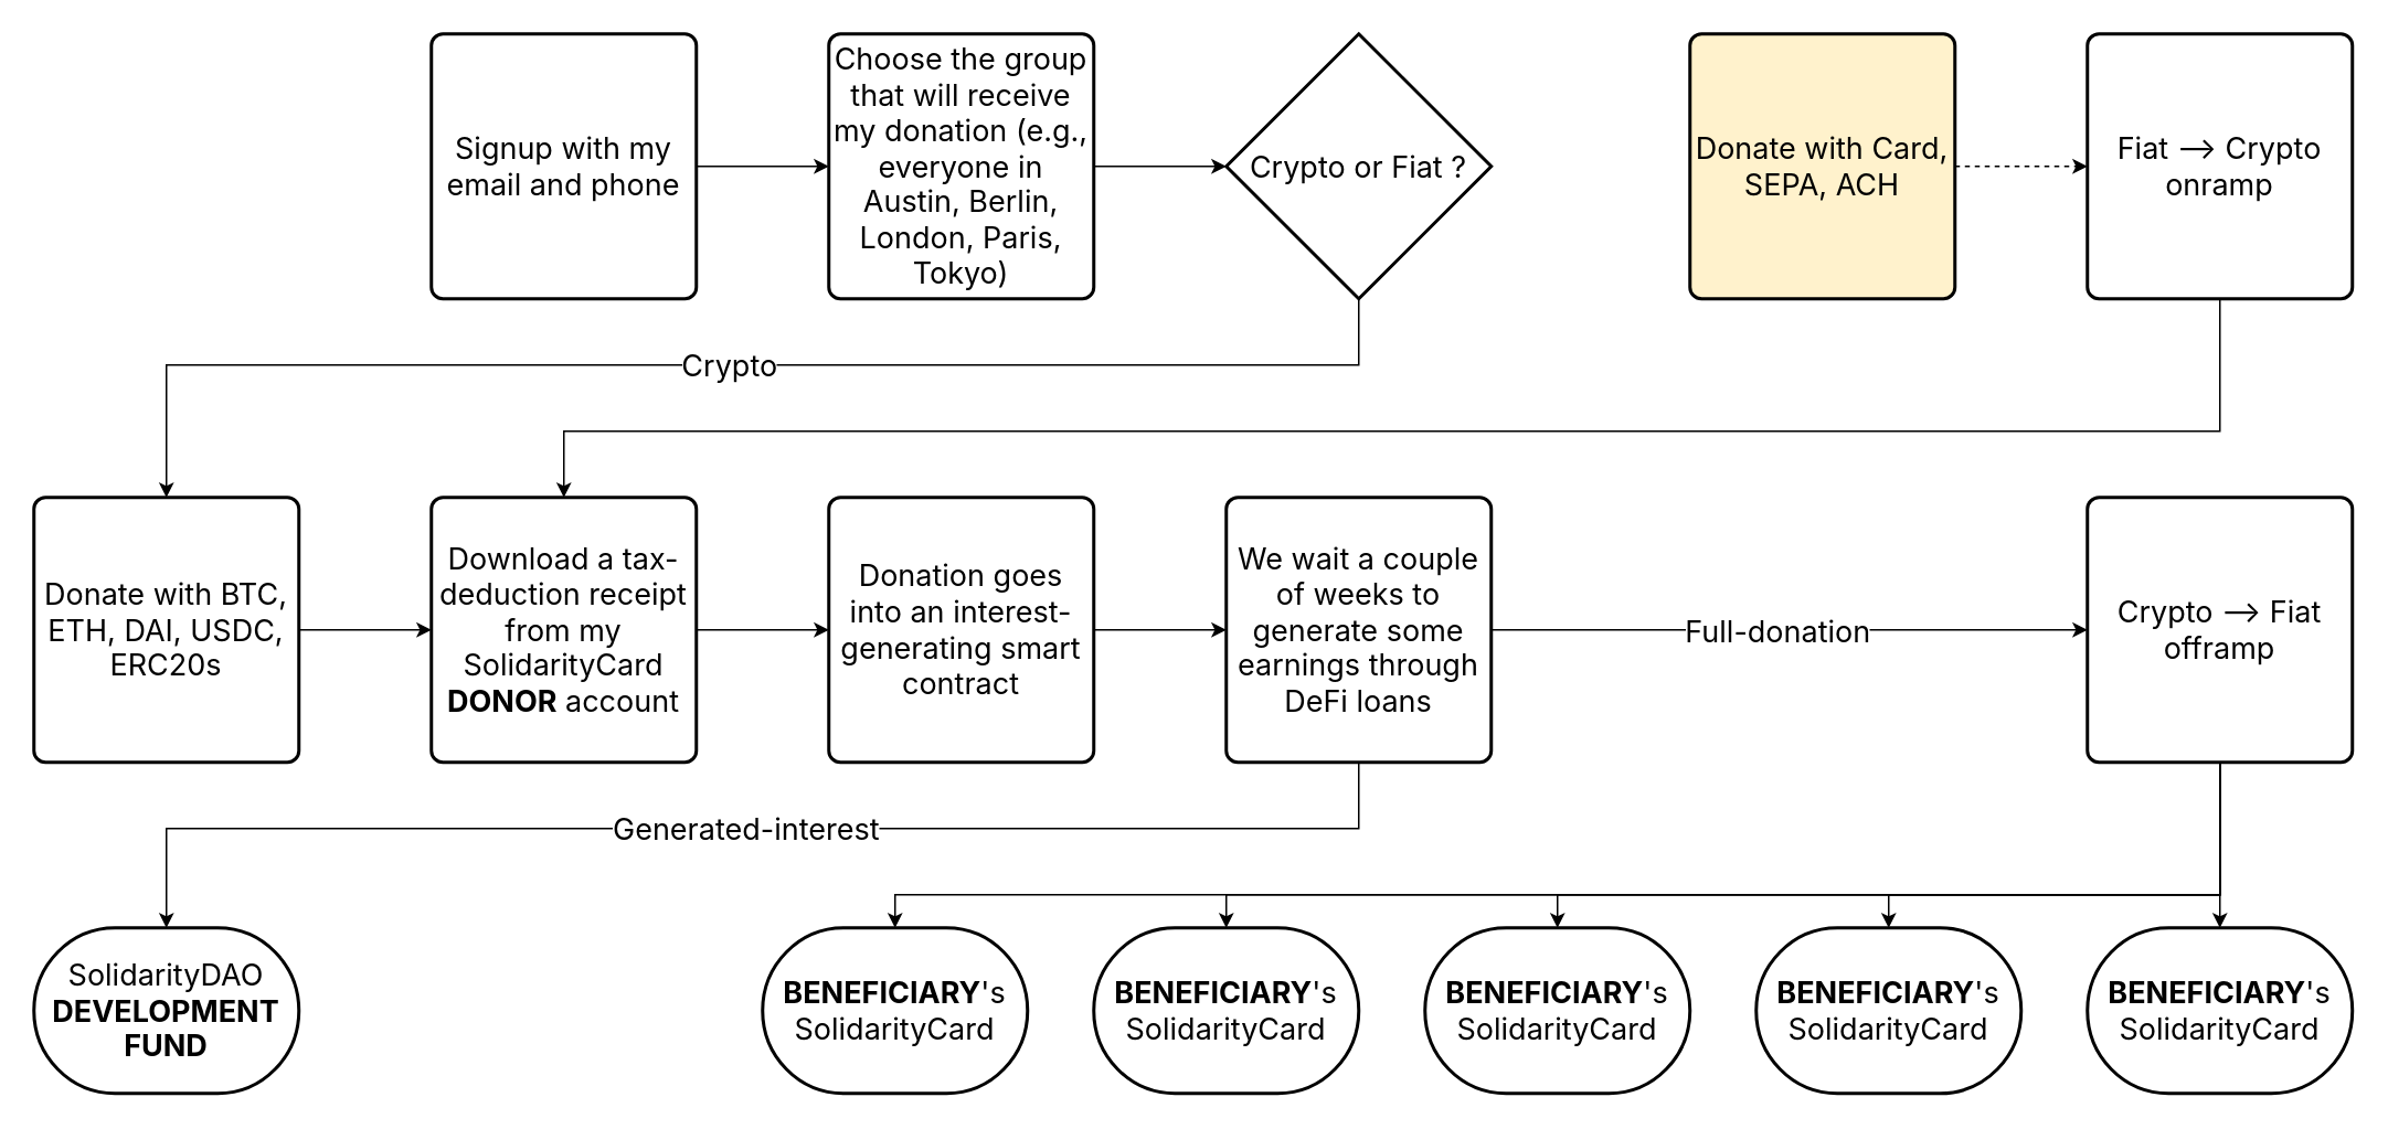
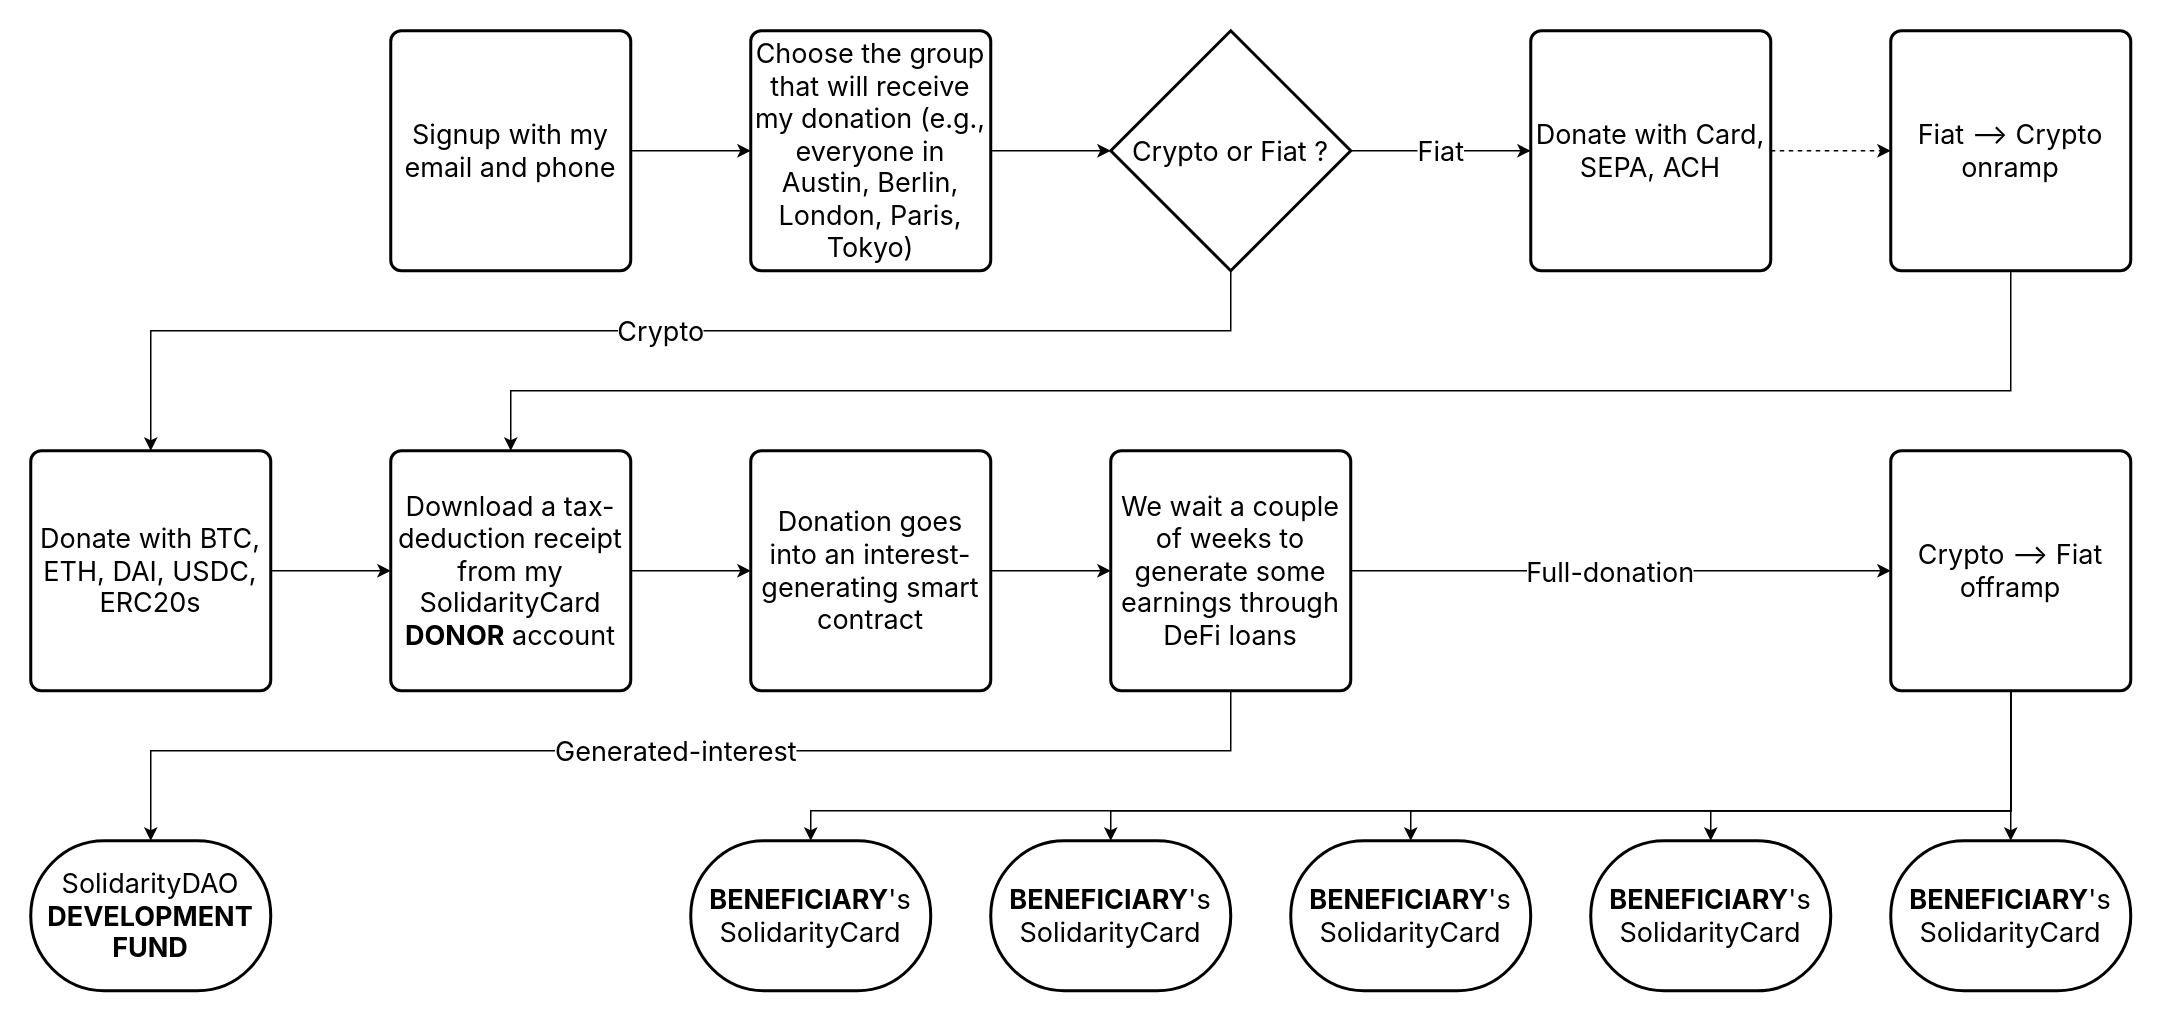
+ <mxCell id="6" value="Fiat" style="edgeStyle=orthogonalEdgeStyle;rounded=0;orthogonalLoop=1;jettySize=auto;html=1;exitX=1;exitY=0.5;exitDx=0;exitDy=0;exitPerimeter=0;entryX=0;entryY=0.5;entryDx=0;entryDy=0;fontSize=18;fontFamily=SF Pro Text;" parent="1" source="8" target="10" edge="1"><mxGeometry relative="1" as="geometry" /></mxCell>
- <mxCell id="10" value="Donate with Card, SEPA, ACH" style="rounded=1;whiteSpace=wrap;html=1;absoluteArcSize=1;arcSize=14;strokeWidth=2;shadow=0;fontFamily=SF Pro Text;fontSize=18;fillColor=#fff2cc;" parent="1" vertex="1"><mxGeometry x="1020" y="20" width="160" height="160" as="geometry" /></mxCell>
+ <mxCell id="10" value="Donate with Card, SEPA, ACH" style="rounded=1;whiteSpace=wrap;html=1;absoluteArcSize=1;arcSize=14;strokeWidth=2;shadow=0;fontFamily=SF Pro Text;fontSize=18;" parent="1" vertex="1"><mxGeometry x="1020" y="20" width="160" height="160" as="geometry" /></mxCell>
